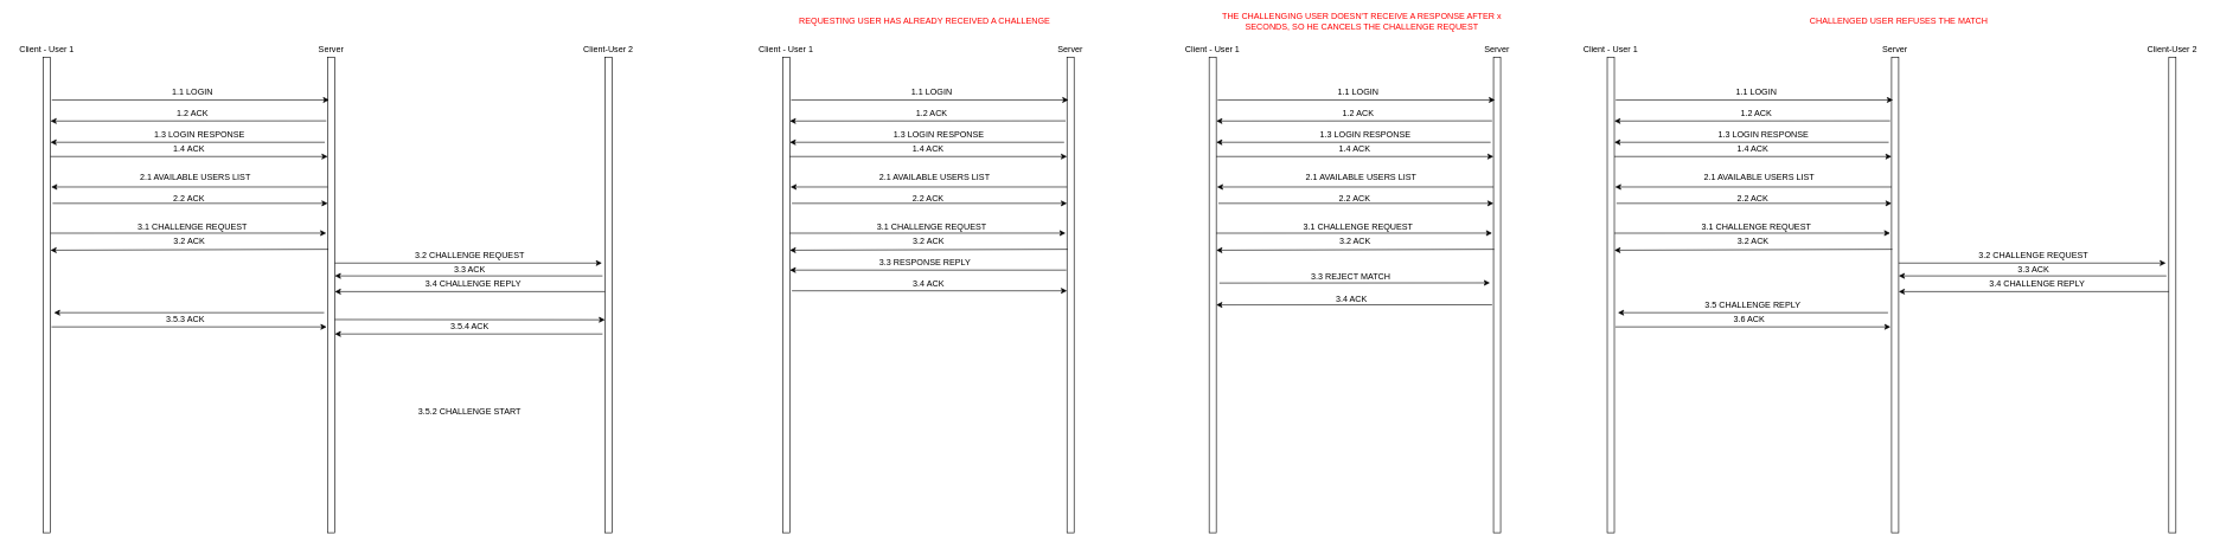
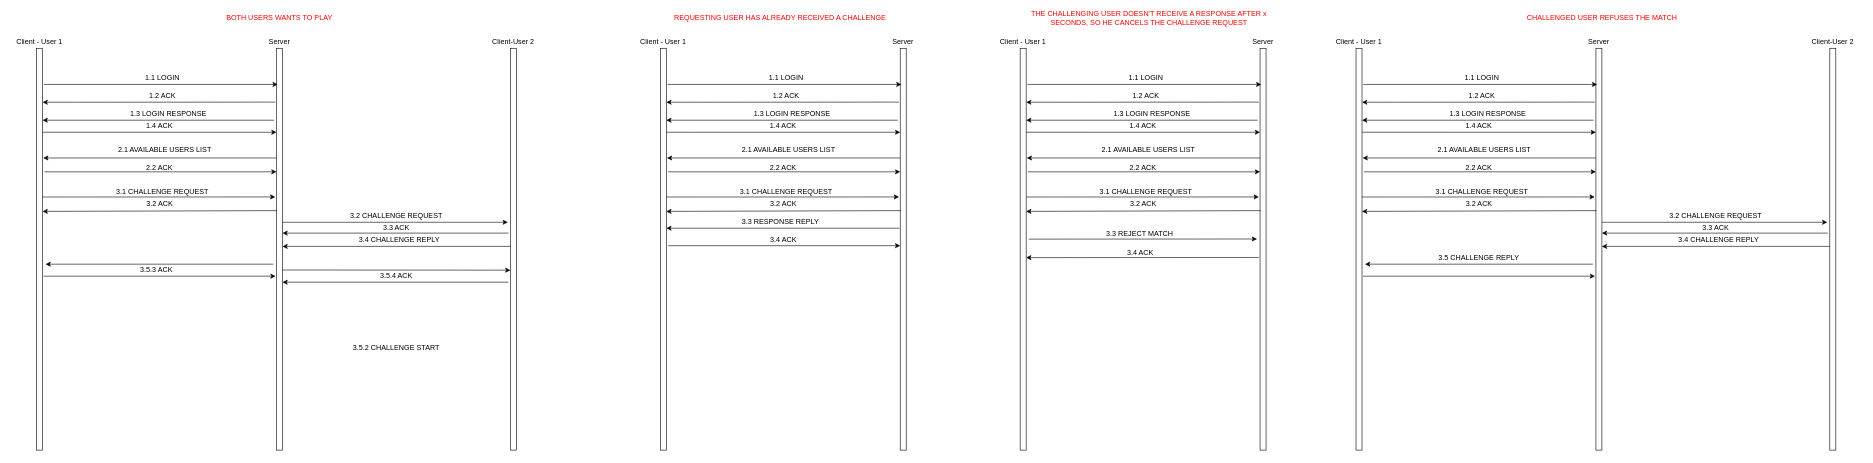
+ <mxCell id="37" value="&lt;font color=&quot;#FF0000&quot;&gt;BOTH USERS WANTS TO PLAY&lt;br&gt;&lt;/font&gt;" style="text;html=1;strokeColor=none;fillColor=none;align=center;verticalAlign=middle;whiteSpace=wrap;rounded=0;" vertex="1" parent="1"><mxGeometry x="265" y="20" width="400" height="20" as="geometry" /></mxCell>
- <mxCell id="119" value="3.6 ACK" style="text;html=1;strokeColor=none;fillColor=none;align=center;verticalAlign=middle;whiteSpace=wrap;rounded=0;" vertex="1" parent="1"><mxGeometry x="2430" y="440" width="60" height="20" as="geometry" /></mxCell>
